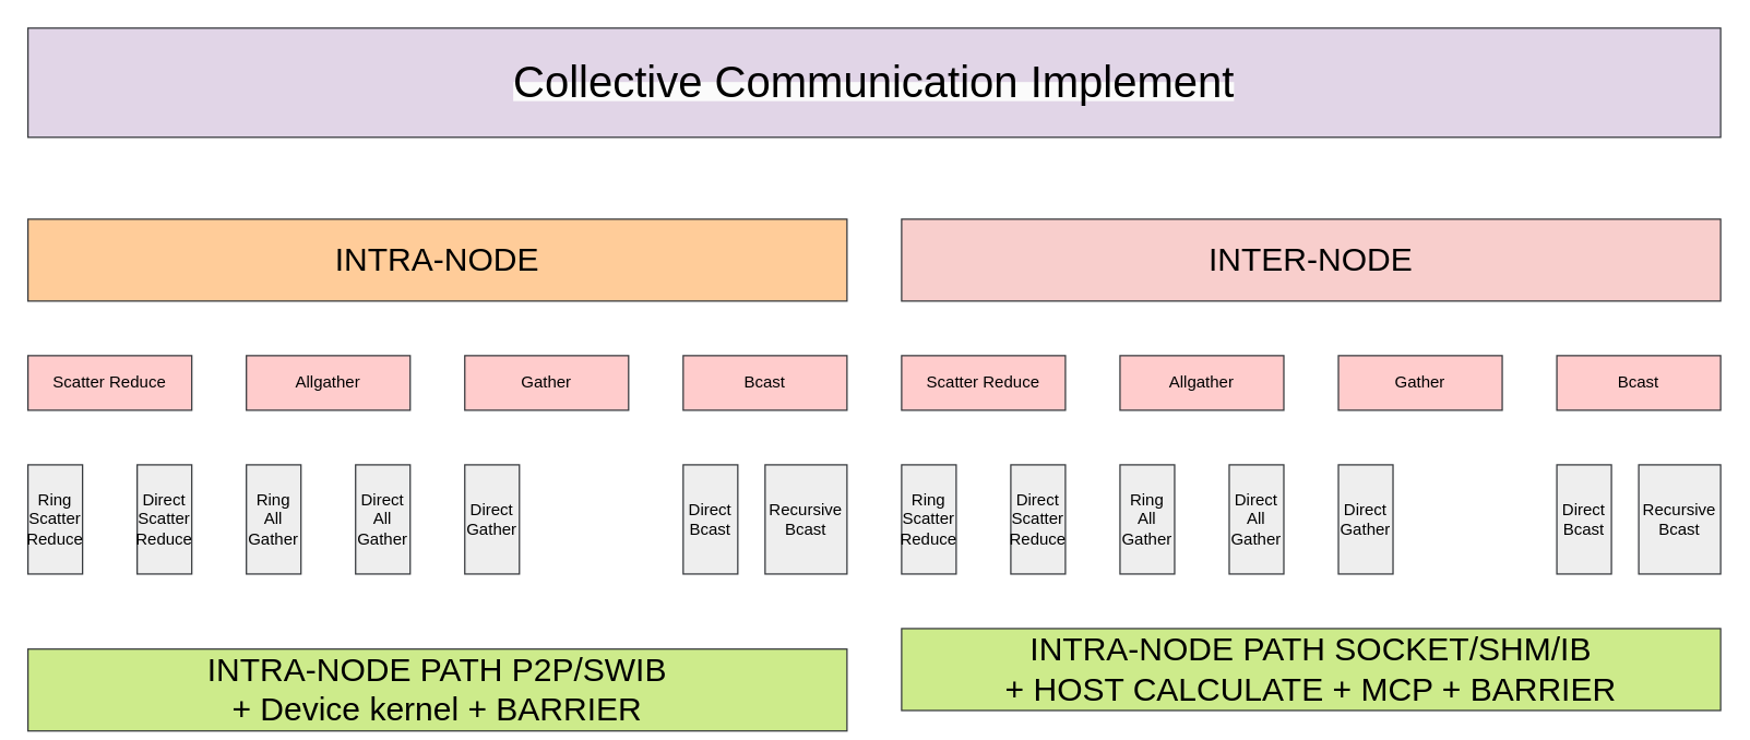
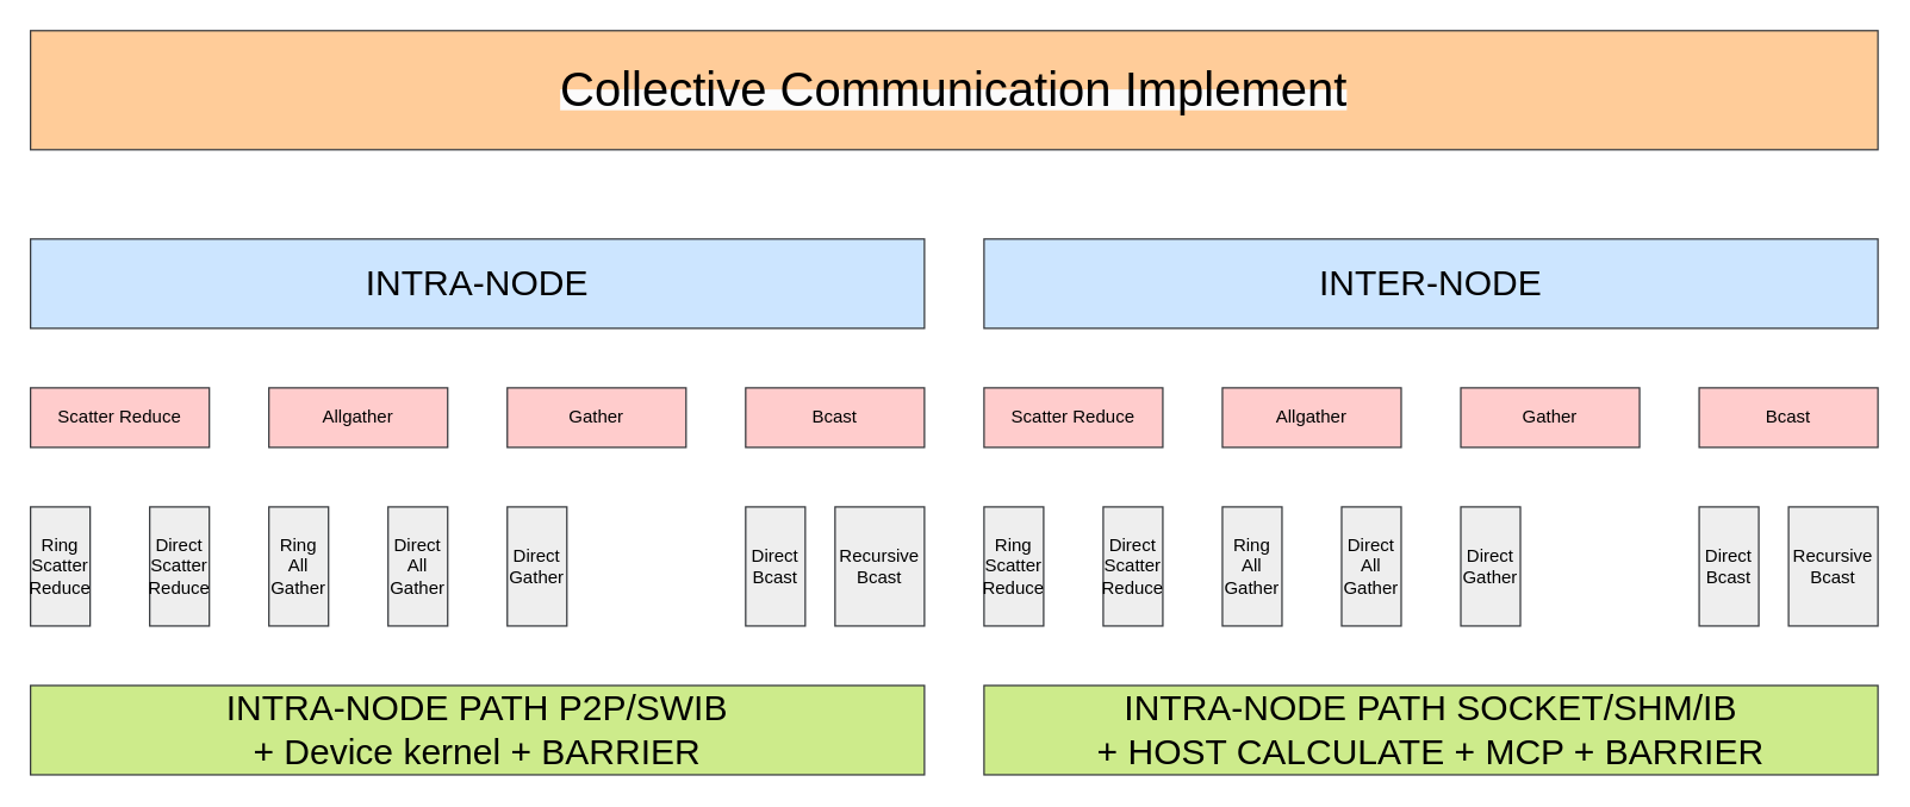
- <mxCell id="2" value="&lt;span style=&quot;color: rgb(0, 0, 0); font-family: Helvetica; font-style: normal; font-variant-ligatures: normal; font-variant-caps: normal; font-weight: 400; letter-spacing: normal; orphans: 2; text-align: center; text-indent: 0px; text-transform: none; widows: 2; word-spacing: 0px; -webkit-text-stroke-width: 0px; background-color: rgb(251, 251, 251); text-decoration-thickness: initial; text-decoration-style: initial; text-decoration-color: initial; float: none; display: inline !important;&quot;&gt;&lt;font style=&quot;font-size: 32px;&quot;&gt;Collective Communication Implement&lt;/font&gt;&lt;/span&gt;" style="rounded=0;whiteSpace=wrap;html=1;fillColor=#e1d5e7;strokeColor=#36393d;" vertex="1" parent="1"><mxGeometry x="20" y="20" width="1240" height="80" as="geometry" /></mxCell>
+ <mxCell id="2" value="&lt;span style=&quot;color: rgb(0, 0, 0); font-family: Helvetica; font-style: normal; font-variant-ligatures: normal; font-variant-caps: normal; font-weight: 400; letter-spacing: normal; orphans: 2; text-align: center; text-indent: 0px; text-transform: none; widows: 2; word-spacing: 0px; -webkit-text-stroke-width: 0px; background-color: rgb(251, 251, 251); text-decoration-thickness: initial; text-decoration-style: initial; text-decoration-color: initial; float: none; display: inline !important;&quot;&gt;&lt;font style=&quot;font-size: 32px;&quot;&gt;Collective Communication Implement&lt;/font&gt;&lt;/span&gt;" style="rounded=0;whiteSpace=wrap;html=1;fillColor=#ffcc99;strokeColor=#36393d;" vertex="1" parent="1"><mxGeometry x="20" y="20" width="1240" height="80" as="geometry" /></mxCell>
- <mxCell id="3" value="&lt;font style=&quot;font-size: 24px;&quot;&gt;INTRA-NODE&lt;/font&gt;" style="rounded=0;whiteSpace=wrap;html=1;fillColor=#ffcc99;strokeColor=#36393d;" vertex="1" parent="1"><mxGeometry x="20" y="160" width="600" height="60" as="geometry" /></mxCell>
+ <mxCell id="3" value="&lt;font style=&quot;font-size: 24px;&quot;&gt;INTRA-NODE&lt;/font&gt;" style="rounded=0;whiteSpace=wrap;html=1;fillColor=#cce5ff;strokeColor=#36393d;" vertex="1" parent="1"><mxGeometry x="20" y="160" width="600" height="60" as="geometry" /></mxCell>
- <mxCell id="16" value="&lt;font style=&quot;font-size: 24px;&quot;&gt;INTER-NODE&lt;/font&gt;" style="rounded=0;whiteSpace=wrap;html=1;fillColor=#f8cecc;strokeColor=#36393d;" vertex="1" parent="1"><mxGeometry x="660" y="160" width="600" height="60" as="geometry" /></mxCell>
+ <mxCell id="16" value="&lt;font style=&quot;font-size: 24px;&quot;&gt;INTER-NODE&lt;/font&gt;" style="rounded=0;whiteSpace=wrap;html=1;fillColor=#cce5ff;strokeColor=#36393d;" vertex="1" parent="1"><mxGeometry x="660" y="160" width="600" height="60" as="geometry" /></mxCell>
- <mxCell id="14" value="&lt;font style=&quot;font-size: 24px;&quot;&gt;INTRA-NODE PATH P2P/SWIB &lt;br&gt;+ Device kernel + BARRIER&lt;/font&gt;" style="rounded=0;whiteSpace=wrap;html=1;fillColor=#cdeb8b;strokeColor=#36393d;" vertex="1" parent="1"><mxGeometry x="20" y="475" width="600" height="60" as="geometry" /></mxCell>
+ <mxCell id="14" value="&lt;font style=&quot;font-size: 24px;&quot;&gt;INTRA-NODE PATH P2P/SWIB &lt;br&gt;+ Device kernel + BARRIER&lt;/font&gt;" style="rounded=0;whiteSpace=wrap;html=1;fillColor=#cdeb8b;strokeColor=#36393d;" vertex="1" parent="1"><mxGeometry x="20" y="460" width="600" height="60" as="geometry" /></mxCell>
